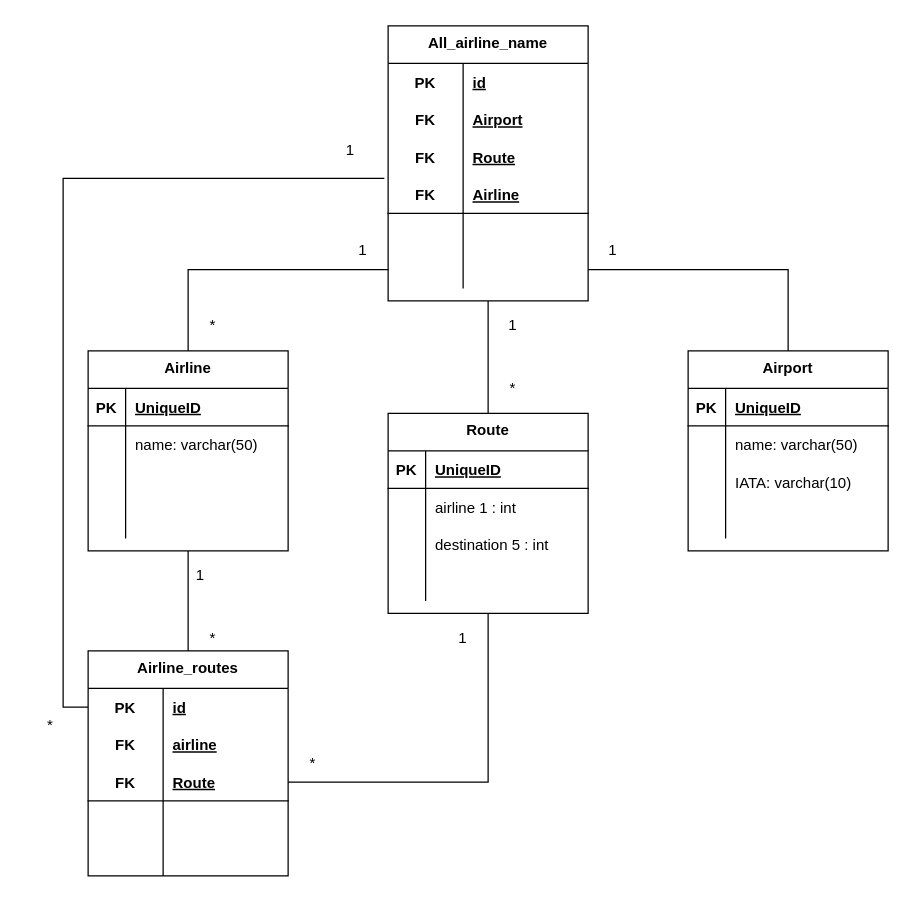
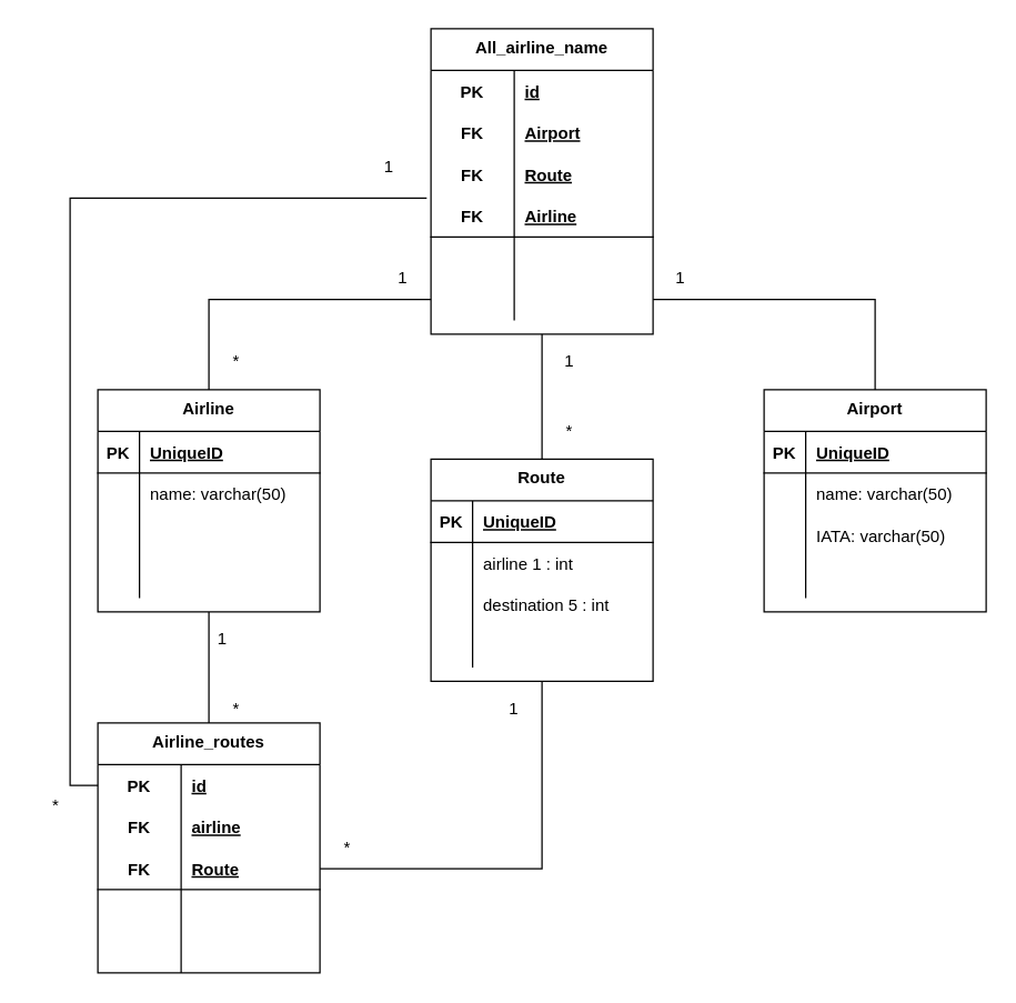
- <mxCell id="26" value="IATA: varchar(10)" style="shape=partialRectangle;connectable=0;fillColor=none;top=0;left=0;bottom=0;right=0;align=left;spacingLeft=6;overflow=hidden;" parent="24" vertex="1"><mxGeometry x="30" width="130" height="30" as="geometry" /></mxCell>
+ <mxCell id="26" value="IATA: varchar(50)" style="shape=partialRectangle;connectable=0;fillColor=none;top=0;left=0;bottom=0;right=0;align=left;spacingLeft=6;overflow=hidden;" parent="24" vertex="1"><mxGeometry x="30" width="130" height="30" as="geometry" /></mxCell>
